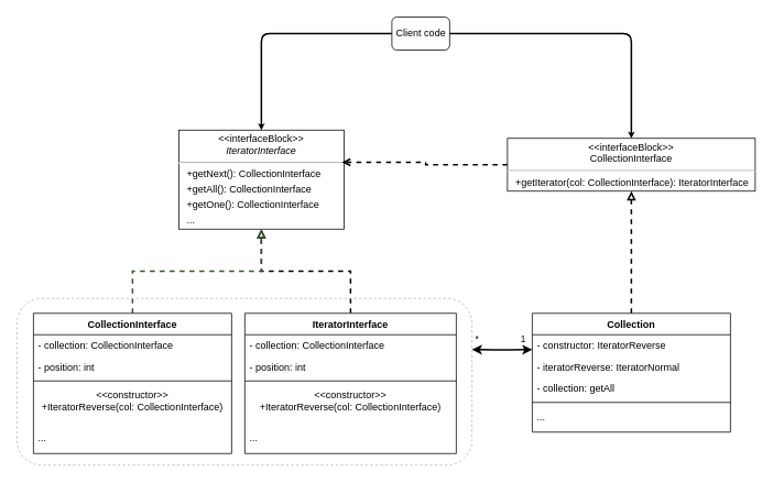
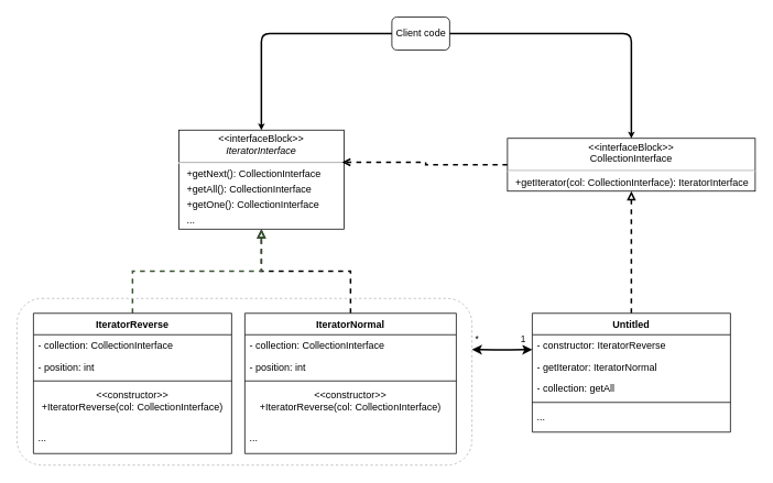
- <mxCell id="13" value="CollectionInterface" style="swimlane;fontStyle=1;align=center;verticalAlign=top;childLayout=stackLayout;horizontal=1;startSize=26;horizontalStack=0;resizeParent=1;resizeParentMax=0;resizeLast=0;collapsible=1;marginBottom=0;" parent="1" vertex="1"><mxGeometry x="40" y="379" width="240" height="170" as="geometry" /></mxCell>
+ <mxCell id="13" value="IteratorReverse" style="swimlane;fontStyle=1;align=center;verticalAlign=top;childLayout=stackLayout;horizontal=1;startSize=26;horizontalStack=0;resizeParent=1;resizeParentMax=0;resizeLast=0;collapsible=1;marginBottom=0;" parent="1" vertex="1"><mxGeometry x="40" y="379" width="240" height="170" as="geometry" /></mxCell>
- <mxCell id="3" value="IteratorInterface" style="swimlane;fontStyle=1;align=center;verticalAlign=top;childLayout=stackLayout;horizontal=1;startSize=26;horizontalStack=0;resizeParent=1;resizeParentMax=0;resizeLast=0;collapsible=1;marginBottom=0;" parent="1" vertex="1"><mxGeometry x="296" y="379" width="256" height="170" as="geometry" /></mxCell>
+ <mxCell id="3" value="IteratorNormal" style="swimlane;fontStyle=1;align=center;verticalAlign=top;childLayout=stackLayout;horizontal=1;startSize=26;horizontalStack=0;resizeParent=1;resizeParentMax=0;resizeLast=0;collapsible=1;marginBottom=0;" parent="1" vertex="1"><mxGeometry x="296" y="379" width="256" height="170" as="geometry" /></mxCell>
- <mxCell id="20" value="Collection" style="swimlane;fontStyle=1;align=center;verticalAlign=top;childLayout=stackLayout;horizontal=1;startSize=26;horizontalStack=0;resizeParent=1;resizeParentMax=0;resizeLast=0;collapsible=1;marginBottom=0;" parent="1" vertex="1"><mxGeometry x="644" y="379" width="240" height="144" as="geometry" /></mxCell>
+ <mxCell id="20" value="Untitled" style="swimlane;fontStyle=1;align=center;verticalAlign=top;childLayout=stackLayout;horizontal=1;startSize=26;horizontalStack=0;resizeParent=1;resizeParentMax=0;resizeLast=0;collapsible=1;marginBottom=0;" parent="1" vertex="1"><mxGeometry x="644" y="379" width="240" height="144" as="geometry" /></mxCell>
- <mxCell id="22" value="- iteratorReverse: IteratorNormal" style="text;strokeColor=none;fillColor=none;align=left;verticalAlign=top;spacingLeft=4;spacingRight=4;overflow=hidden;rotatable=0;points=[[0,0.5],[1,0.5]];portConstraint=eastwest;" vertex="1" parent="20"><mxGeometry y="52" width="240" height="26" as="geometry" /></mxCell>
+ <mxCell id="22" value="- getIterator: IteratorNormal" style="text;strokeColor=none;fillColor=none;align=left;verticalAlign=top;spacingLeft=4;spacingRight=4;overflow=hidden;rotatable=0;points=[[0,0.5],[1,0.5]];portConstraint=eastwest;" vertex="1" parent="20"><mxGeometry y="52" width="240" height="26" as="geometry" /></mxCell>
